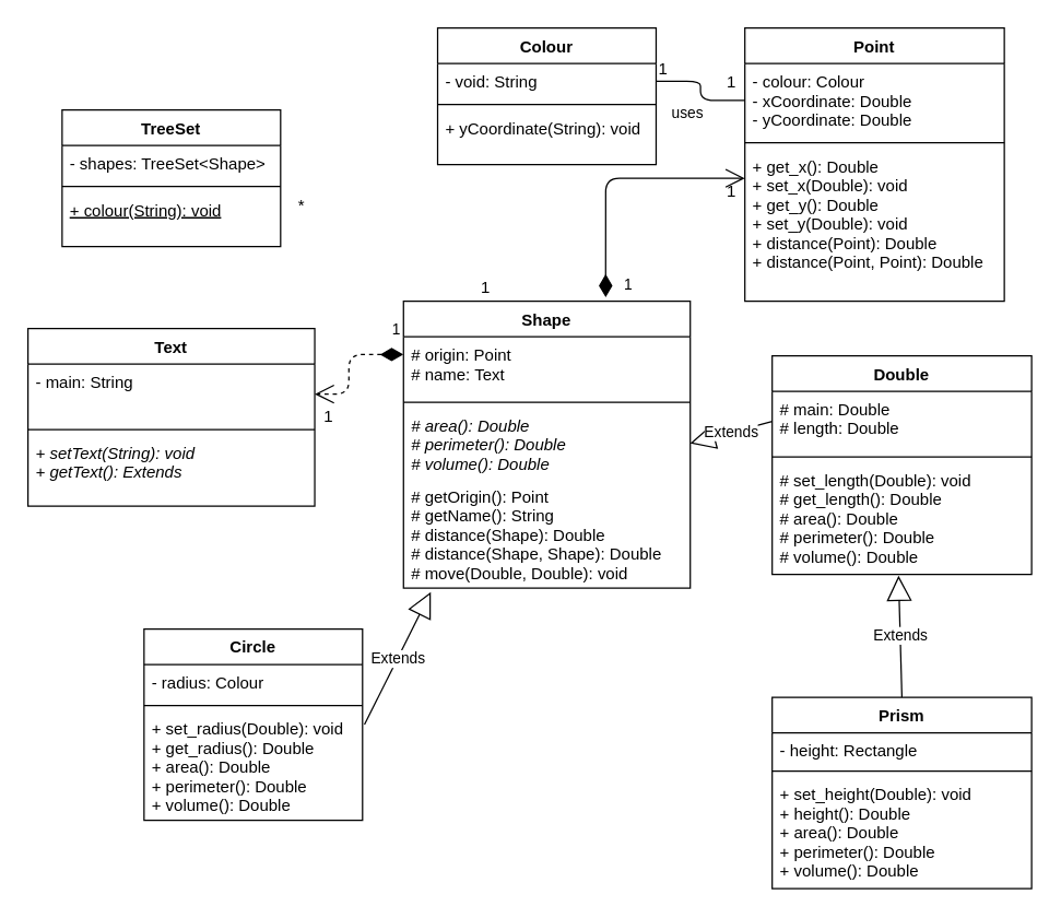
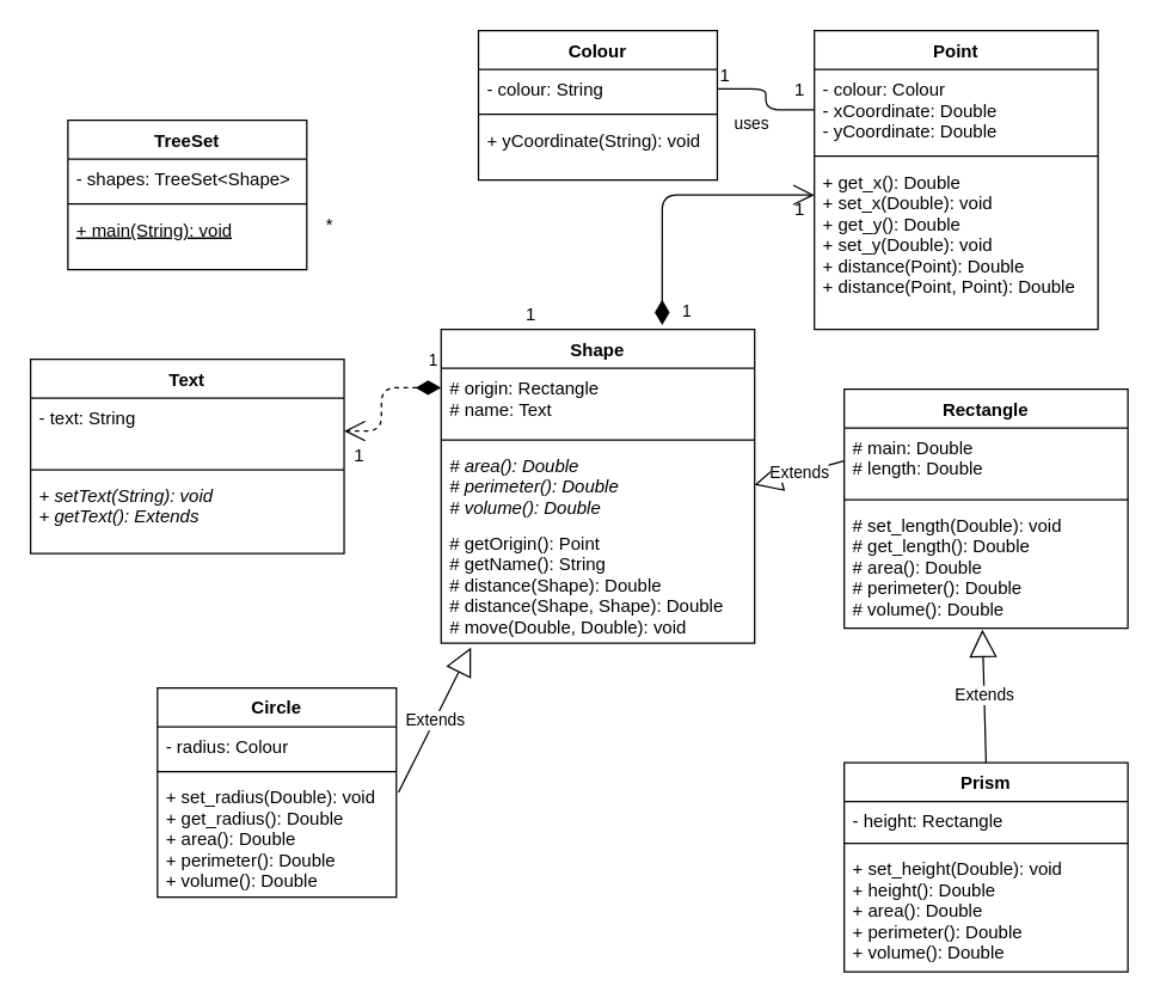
- <mxCell id="7" value="- void: String" style="text;strokeColor=none;fillColor=none;align=left;verticalAlign=top;spacingLeft=4;spacingRight=4;overflow=hidden;rotatable=0;points=[[0,0.5],[1,0.5]];portConstraint=eastwest;" parent="6" vertex="1"><mxGeometry y="26" width="160" height="26" as="geometry" /></mxCell>
+ <mxCell id="7" value="- colour: String" style="text;strokeColor=none;fillColor=none;align=left;verticalAlign=top;spacingLeft=4;spacingRight=4;overflow=hidden;rotatable=0;points=[[0,0.5],[1,0.5]];portConstraint=eastwest;" parent="6" vertex="1"><mxGeometry y="26" width="160" height="26" as="geometry" /></mxCell>
- <mxCell id="5" value="+ colour(String): void" style="text;strokeColor=none;fillColor=none;align=left;verticalAlign=top;spacingLeft=4;spacingRight=4;overflow=hidden;rotatable=0;points=[[0,0.5],[1,0.5]];portConstraint=eastwest;fontStyle=4" parent="2" vertex="1"><mxGeometry y="60" width="160" height="40" as="geometry" /></mxCell>
+ <mxCell id="5" value="+ main(String): void" style="text;strokeColor=none;fillColor=none;align=left;verticalAlign=top;spacingLeft=4;spacingRight=4;overflow=hidden;rotatable=0;points=[[0,0.5],[1,0.5]];portConstraint=eastwest;fontStyle=4" parent="2" vertex="1"><mxGeometry y="60" width="160" height="40" as="geometry" /></mxCell>
- <mxCell id="27" value="# origin: Point&#10;# name: Text" style="text;strokeColor=none;fillColor=none;align=left;verticalAlign=top;spacingLeft=4;spacingRight=4;overflow=hidden;rotatable=0;points=[[0,0.5],[1,0.5]];portConstraint=eastwest;fontStyle=0" parent="26" vertex="1"><mxGeometry y="26" width="210" height="44" as="geometry" /></mxCell>
+ <mxCell id="27" value="# origin: Rectangle&#10;# name: Text" style="text;strokeColor=none;fillColor=none;align=left;verticalAlign=top;spacingLeft=4;spacingRight=4;overflow=hidden;rotatable=0;points=[[0,0.5],[1,0.5]];portConstraint=eastwest;fontStyle=0" parent="26" vertex="1"><mxGeometry y="26" width="210" height="44" as="geometry" /></mxCell>
- <mxCell id="22" value="Double" style="swimlane;fontStyle=1;align=center;verticalAlign=top;childLayout=stackLayout;horizontal=1;startSize=26;horizontalStack=0;resizeParent=1;resizeParentMax=0;resizeLast=0;collapsible=1;marginBottom=0;" parent="1" vertex="1"><mxGeometry x="565" y="260" width="190" height="160" as="geometry" /></mxCell>
+ <mxCell id="22" value="Rectangle" style="swimlane;fontStyle=1;align=center;verticalAlign=top;childLayout=stackLayout;horizontal=1;startSize=26;horizontalStack=0;resizeParent=1;resizeParentMax=0;resizeLast=0;collapsible=1;marginBottom=0;" parent="1" vertex="1"><mxGeometry x="565" y="260" width="190" height="160" as="geometry" /></mxCell>
- <mxCell id="32" value="- main: String" style="text;strokeColor=none;fillColor=none;align=left;verticalAlign=top;spacingLeft=4;spacingRight=4;overflow=hidden;rotatable=0;points=[[0,0.5],[1,0.5]];portConstraint=eastwest;fontStyle=0" parent="31" vertex="1"><mxGeometry y="26" width="210" height="44" as="geometry" /></mxCell>
+ <mxCell id="32" value="- text: String" style="text;strokeColor=none;fillColor=none;align=left;verticalAlign=top;spacingLeft=4;spacingRight=4;overflow=hidden;rotatable=0;points=[[0,0.5],[1,0.5]];portConstraint=eastwest;fontStyle=0" parent="31" vertex="1"><mxGeometry y="26" width="210" height="44" as="geometry" /></mxCell>
